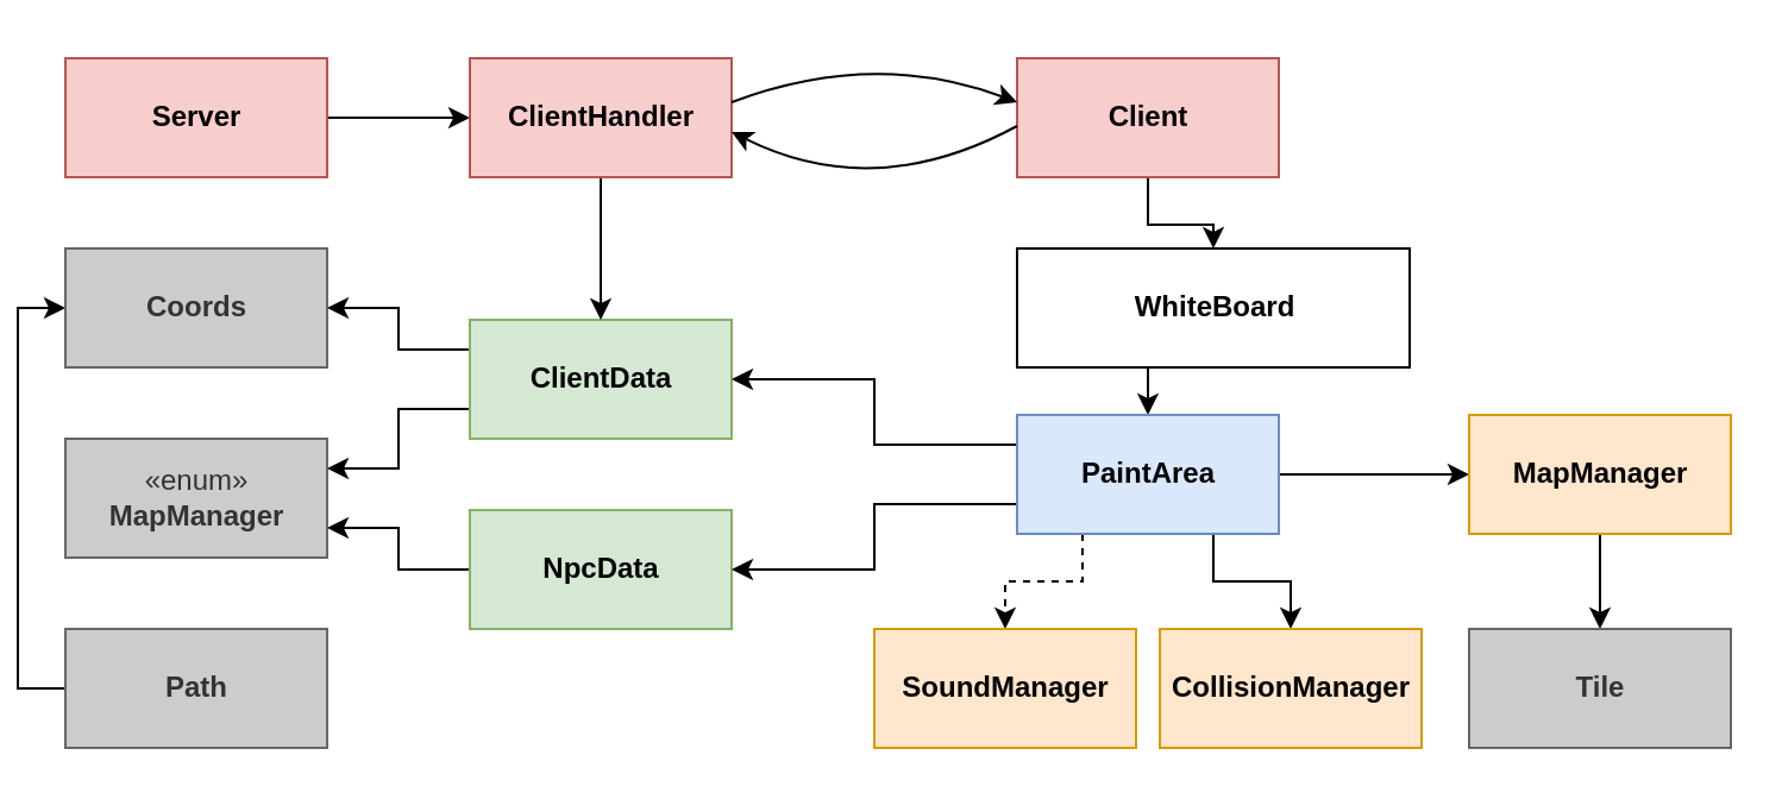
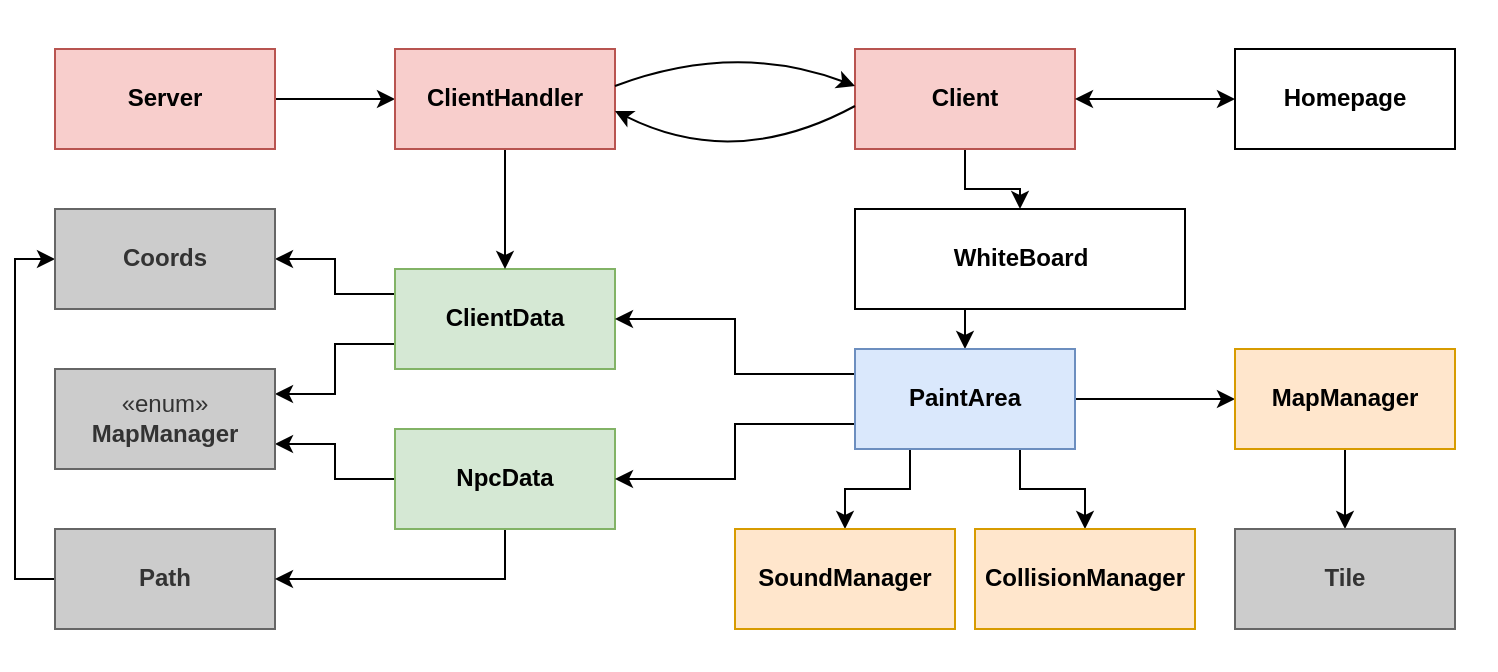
+ <mxCell id="32" value="" style="endArrow=classic;startArrow=classic;html=1;rounded=0;entryX=0;entryY=0.5;entryDx=0;entryDy=0;exitX=1;exitY=0.5;exitDx=0;exitDy=0;" edge="1" parent="1" source="12" target="13"><mxGeometry width="50" height="50" relative="1" as="geometry"><mxPoint x="320" y="284" as="sourcePoint" /><mxPoint x="370" y="234" as="targetPoint" /></mxGeometry></mxCell>
+ <mxCell id="13" value="&lt;b&gt;Homepage&lt;br&gt;&lt;/b&gt;" style="html=1;strokeColor=default;" vertex="1" parent="1"><mxGeometry x="610" y="24" width="110" height="50" as="geometry" /></mxCell>
- <mxCell id="20" style="edgeStyle=orthogonalEdgeStyle;rounded=0;orthogonalLoop=1;jettySize=auto;html=1;exitX=0.25;exitY=1;exitDx=0;exitDy=0;entryX=0.5;entryY=0;entryDx=0;entryDy=0;dashed=1;" edge="1" parent="1" source="24" target="27"><mxGeometry relative="1" as="geometry"><Array as="points"><mxPoint x="448" y="244" /><mxPoint x="415" y="244" /></Array></mxGeometry></mxCell>
+ <mxCell id="20" style="edgeStyle=orthogonalEdgeStyle;rounded=0;orthogonalLoop=1;jettySize=auto;html=1;exitX=0.25;exitY=1;exitDx=0;exitDy=0;entryX=0.5;entryY=0;entryDx=0;entryDy=0;" edge="1" parent="1" source="24" target="27"><mxGeometry relative="1" as="geometry"><Array as="points"><mxPoint x="448" y="244" /><mxPoint x="415" y="244" /></Array></mxGeometry></mxCell>
+ <mxCell id="14" style="edgeStyle=orthogonalEdgeStyle;rounded=0;orthogonalLoop=1;jettySize=auto;html=1;exitX=0.5;exitY=1;exitDx=0;exitDy=0;entryX=1;entryY=0.5;entryDx=0;entryDy=0;" edge="1" parent="1" source="16" target="5"><mxGeometry relative="1" as="geometry"><Array as="points"><mxPoint x="245" y="289" /></Array></mxGeometry></mxCell>
